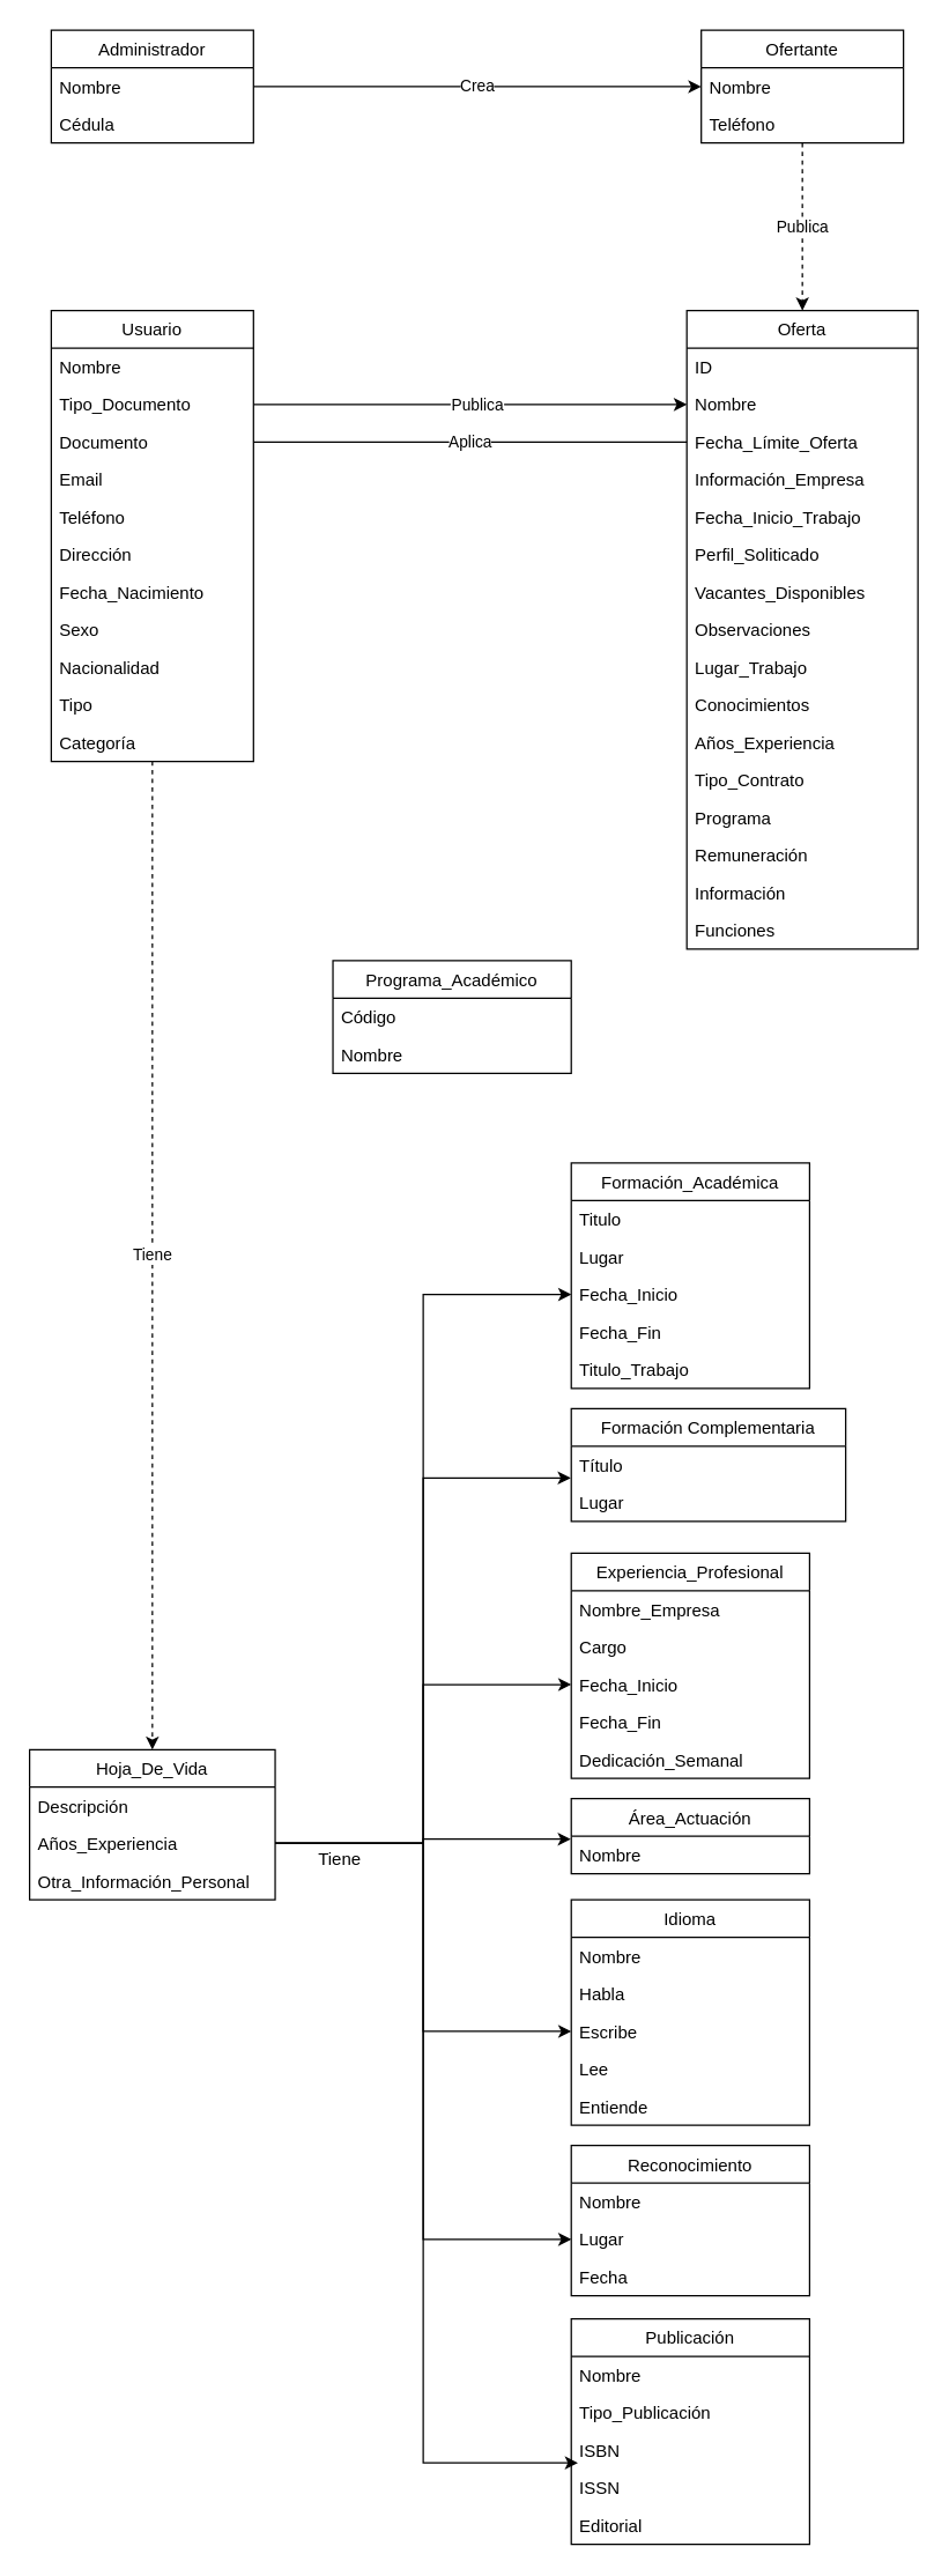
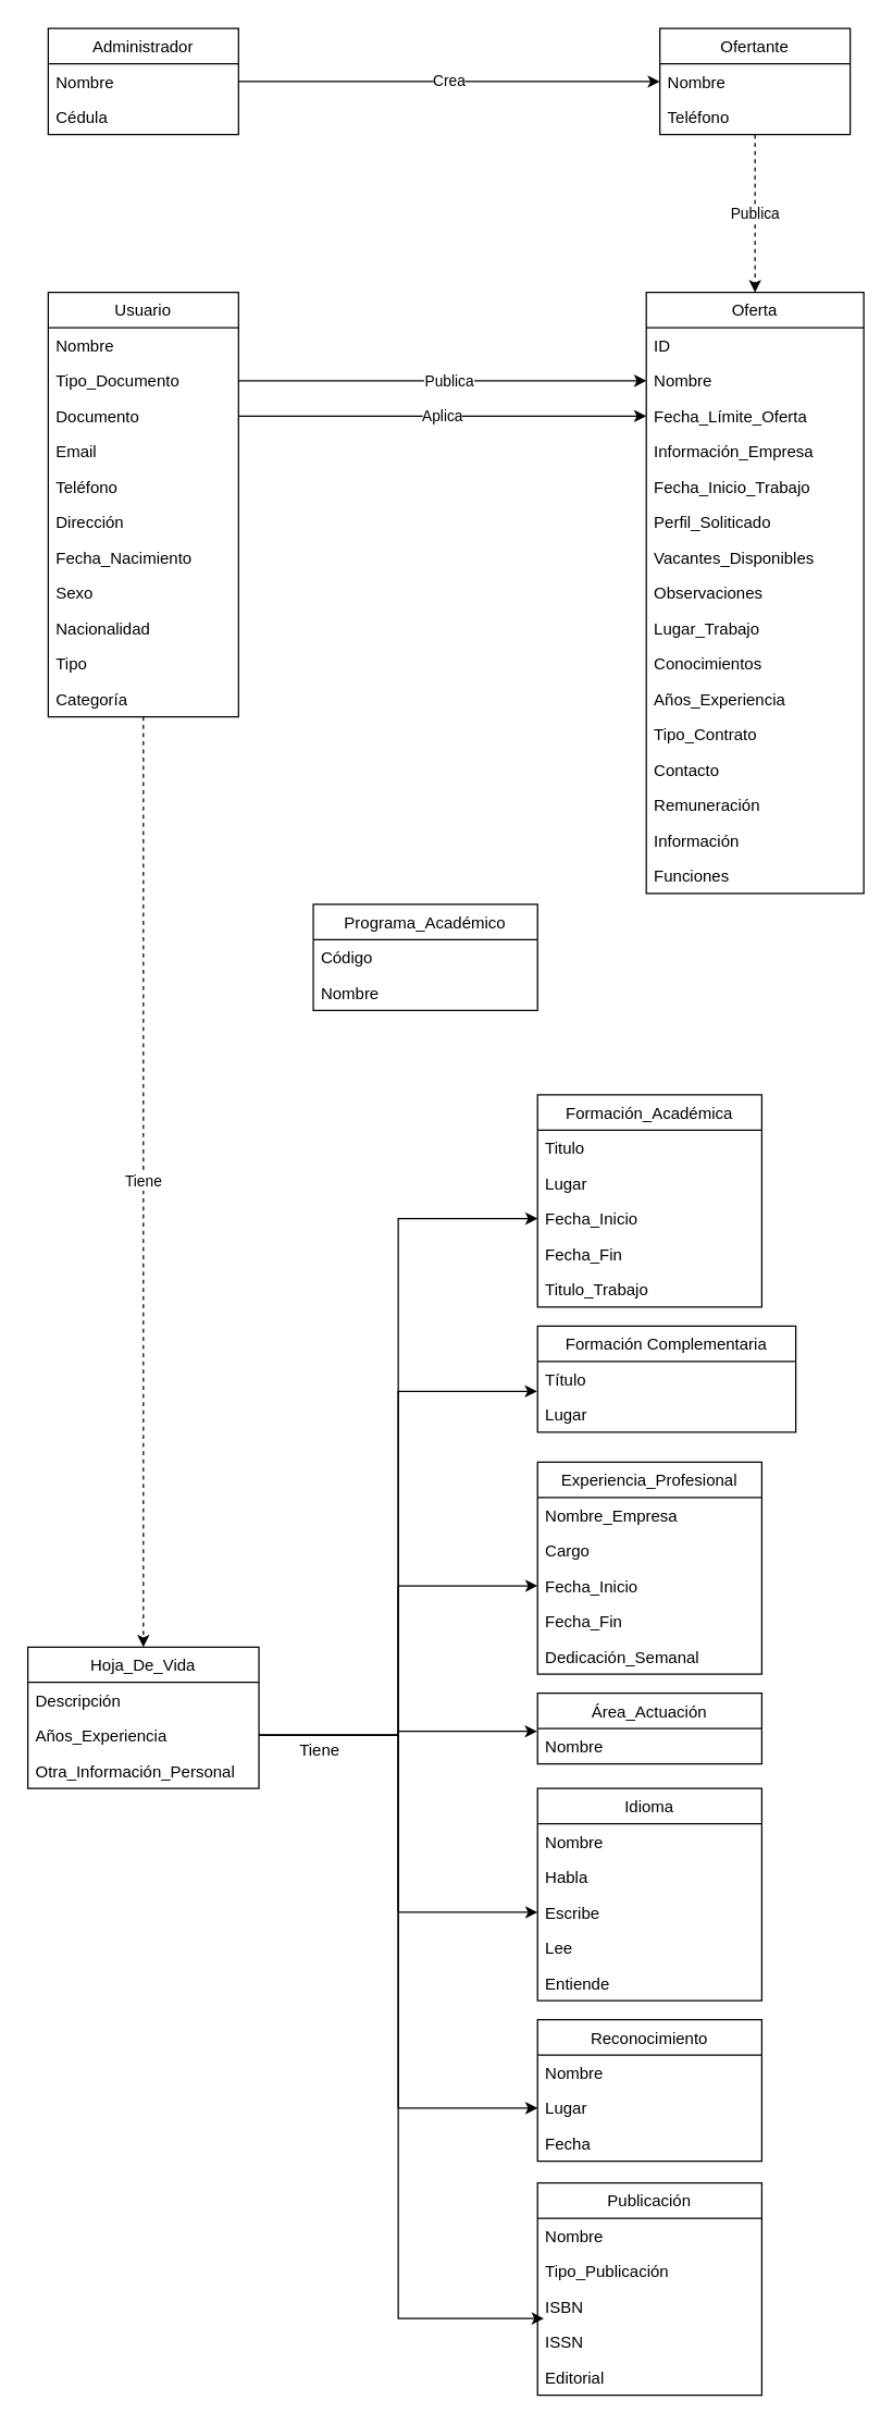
- <mxCell id="4" value="Aplica" style="edgeStyle=orthogonalEdgeStyle;rounded=0;orthogonalLoop=1;jettySize=auto;html=1;exitX=1;exitY=0.5;exitDx=0;exitDy=0;entryX=0;entryY=0.5;entryDx=0;entryDy=0;endArrow=none;" parent="1" source="28" target="8" edge="1"><mxGeometry relative="1" as="geometry" /></mxCell>
+ <mxCell id="4" value="Aplica" style="edgeStyle=orthogonalEdgeStyle;rounded=0;orthogonalLoop=1;jettySize=auto;html=1;exitX=1;exitY=0.5;exitDx=0;exitDy=0;entryX=0;entryY=0.5;entryDx=0;entryDy=0;" parent="1" source="28" target="8" edge="1"><mxGeometry relative="1" as="geometry" /></mxCell>
- <mxCell id="18" value="Programa" style="text;strokeColor=none;fillColor=none;align=left;verticalAlign=top;spacingLeft=4;spacingRight=4;overflow=hidden;rotatable=0;points=[[0,0.5],[1,0.5]];portConstraint=eastwest;" parent="5" vertex="1"><mxGeometry y="338" width="160" height="26" as="geometry" /></mxCell>
+ <mxCell id="18" value="Contacto" style="text;strokeColor=none;fillColor=none;align=left;verticalAlign=top;spacingLeft=4;spacingRight=4;overflow=hidden;rotatable=0;points=[[0,0.5],[1,0.5]];portConstraint=eastwest;" parent="5" vertex="1"><mxGeometry y="338" width="160" height="26" as="geometry" /></mxCell>
